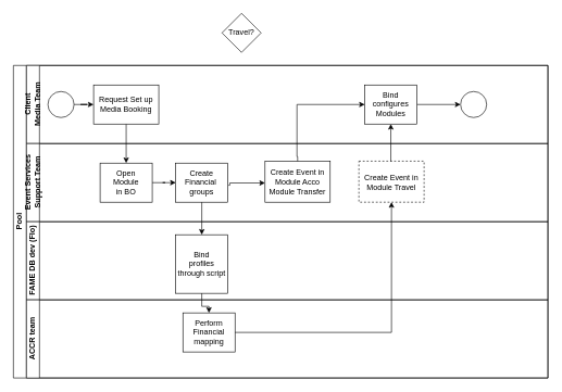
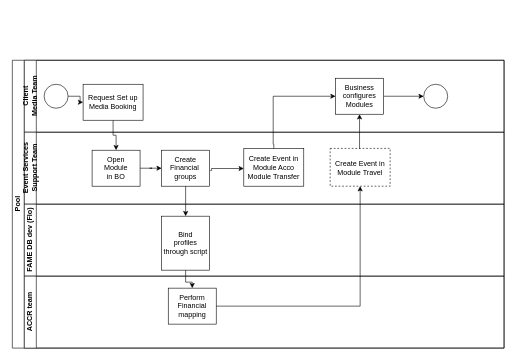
- <mxCell id="27" value="Travel?" style="rhombus;whiteSpace=wrap;html=1;fontFamily=Helvetica;fontSize=12;fontColor=#000000;align=center;" parent="1" vertex="1"><mxGeometry x="340" y="20" width="60" height="60" as="geometry" /></mxCell>
- <mxCell id="7" value="Request Set up&lt;br&gt;Media Booking" style="rounded=0;whiteSpace=wrap;html=1;fontFamily=Helvetica;fontSize=12;fontColor=#000000;align=center;" parent="4" vertex="1"><mxGeometry x="103" y="30" width="100" height="60" as="geometry" /></mxCell>
+ <mxCell id="7" value="Request Set up&lt;br&gt;Media Booking" style="rounded=0;whiteSpace=wrap;html=1;fontFamily=Helvetica;fontSize=12;fontColor=#000000;align=center;" parent="4" vertex="1"><mxGeometry x="98" y="40" width="100" height="60" as="geometry" /></mxCell>
- <mxCell id="9" value="Bind&lt;br&gt;configures&lt;br&gt;Modules" style="rounded=0;whiteSpace=wrap;html=1;fontFamily=Helvetica;fontSize=12;fontColor=#000000;align=center;" parent="4" vertex="1"><mxGeometry x="519" y="30" width="80" height="60" as="geometry" /></mxCell>
+ <mxCell id="9" value="Business&lt;br&gt;configures&lt;br&gt;Modules" style="rounded=0;whiteSpace=wrap;html=1;fontFamily=Helvetica;fontSize=12;fontColor=#000000;align=center;" parent="4" vertex="1"><mxGeometry x="519" y="30" width="80" height="60" as="geometry" /></mxCell>
